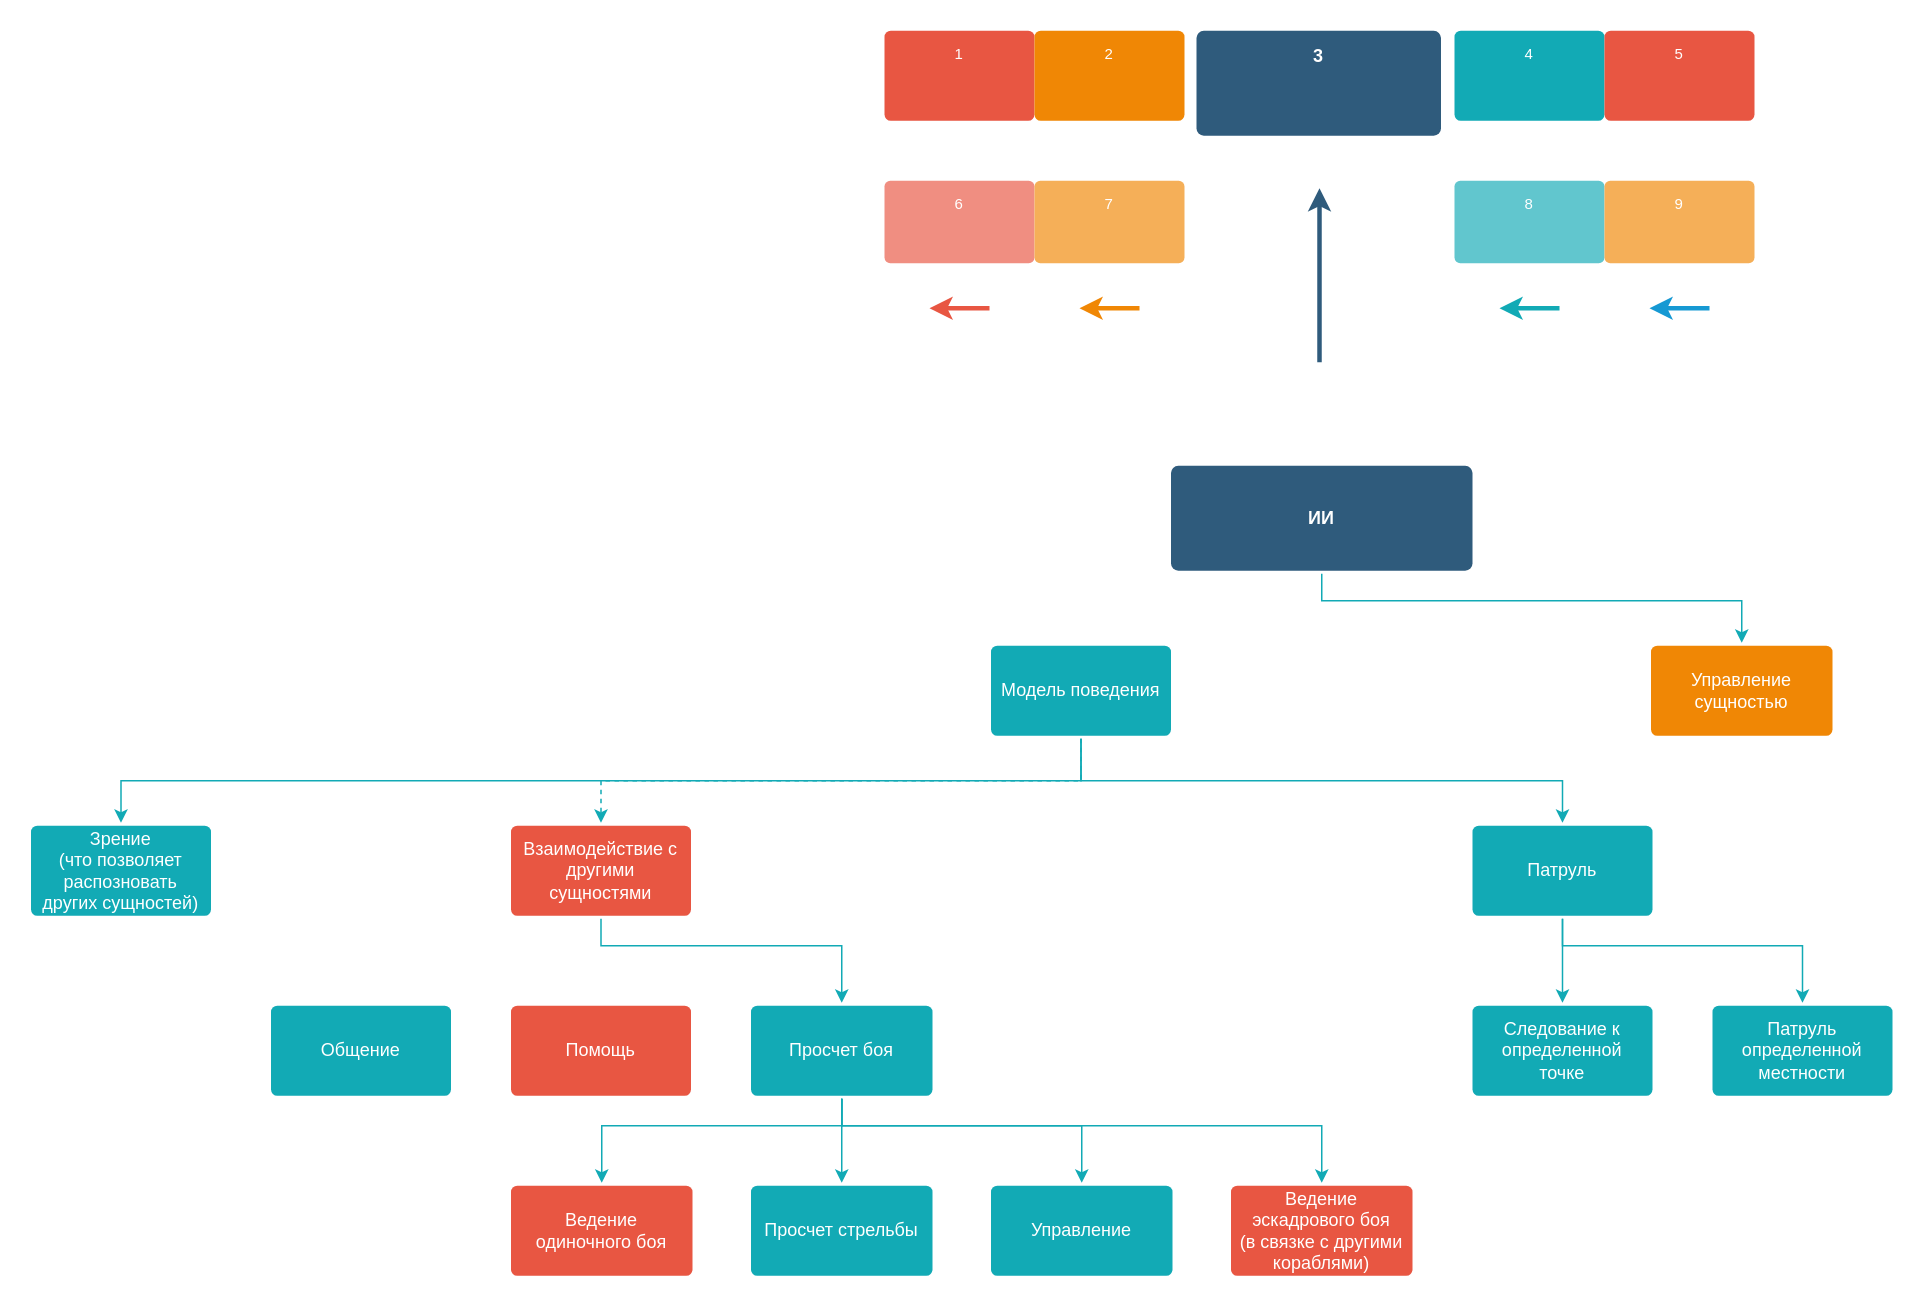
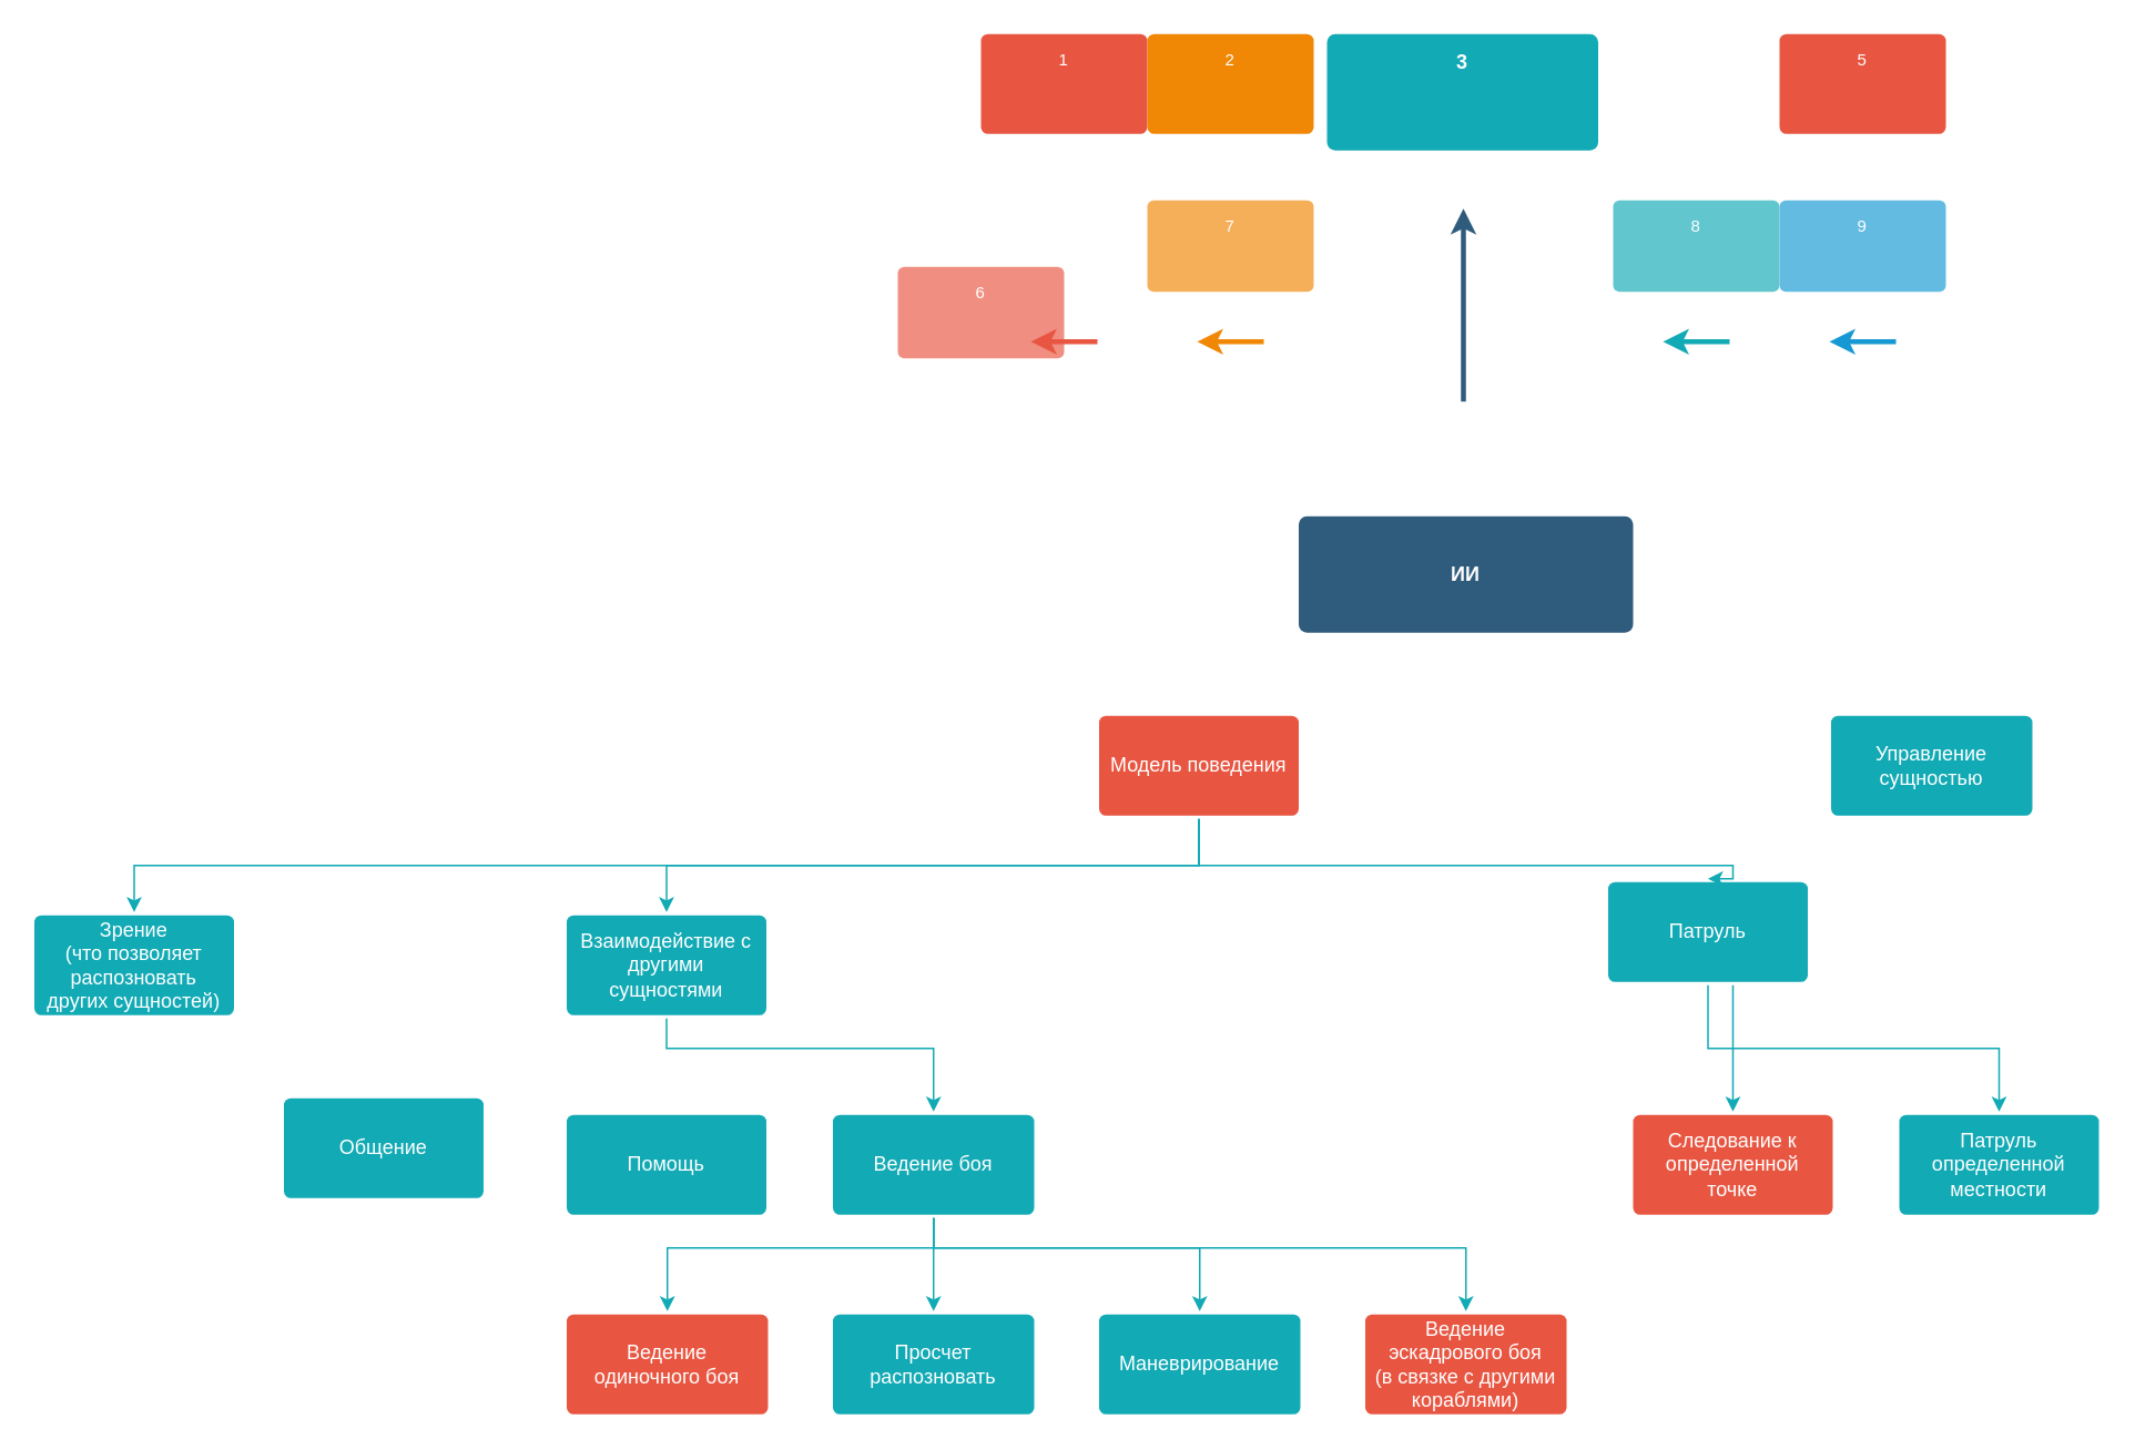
- <mxCell id="4" value="4" style="rounded=1;whiteSpace=wrap;html=1;shadow=0;labelBackgroundColor=none;strokeColor=none;strokeWidth=3;fillColor=#12AAB5;fontFamily=Helvetica;fontSize=10;fontColor=#FFFFFF;align=center;spacing=5;fontStyle=0;arcSize=7;perimeterSpacing=2;verticalAlign=top;" parent="1" vertex="1"><mxGeometry x="969" y="20" width="100" height="60" as="geometry" /></mxCell>
- <mxCell id="6" value="3" style="rounded=1;whiteSpace=wrap;html=1;shadow=0;labelBackgroundColor=none;strokeColor=none;strokeWidth=3;fillColor=#2F5B7C;fontFamily=Helvetica;fontSize=12;fontColor=#FFFFFF;align=center;fontStyle=1;spacing=5;arcSize=7;perimeterSpacing=2;verticalAlign=top;" parent="1" vertex="1"><mxGeometry x="797" y="20" width="163" height="70" as="geometry" /></mxCell>
+ <mxCell id="6" value="3" style="rounded=1;whiteSpace=wrap;html=1;shadow=0;labelBackgroundColor=none;strokeColor=none;strokeWidth=3;fillColor=#12aab5;fontFamily=Helvetica;fontSize=12;fontColor=#FFFFFF;align=center;fontStyle=1;spacing=5;arcSize=7;perimeterSpacing=2;verticalAlign=top;" parent="1" vertex="1"><mxGeometry x="797" y="20" width="163" height="70" as="geometry" /></mxCell>
- <mxCell id="7" value="6" style="rounded=1;whiteSpace=wrap;html=1;shadow=0;labelBackgroundColor=none;strokeColor=none;strokeWidth=3;fillColor=#f08e81;fontFamily=Helvetica;fontSize=10;fontColor=#FFFFFF;align=center;spacing=5;fontStyle=0;arcSize=7;perimeterSpacing=2;verticalAlign=top;" parent="1" vertex="1"><mxGeometry x="589" y="120" width="100" height="55" as="geometry" /></mxCell>
+ <mxCell id="7" value="6" style="rounded=1;whiteSpace=wrap;html=1;shadow=0;labelBackgroundColor=none;strokeColor=none;strokeWidth=3;fillColor=#f08e81;fontFamily=Helvetica;fontSize=10;fontColor=#FFFFFF;align=center;spacing=5;fontStyle=0;arcSize=7;perimeterSpacing=2;verticalAlign=top;" parent="1" vertex="1"><mxGeometry x="539" y="160" width="100" height="55" as="geometry" /></mxCell>
- <mxCell id="10" value="9" style="rounded=1;whiteSpace=wrap;html=1;shadow=0;labelBackgroundColor=none;strokeColor=none;strokeWidth=3;fillColor=#f5af58;fontFamily=Helvetica;fontSize=10;fontColor=#FFFFFF;align=center;spacing=5;arcSize=7;perimeterSpacing=2;fontStyle=0;verticalAlign=top;" parent="1" vertex="1"><mxGeometry x="1069" y="120" width="100" height="55" as="geometry" /></mxCell>
+ <mxCell id="10" value="9" style="rounded=1;whiteSpace=wrap;html=1;shadow=0;labelBackgroundColor=none;strokeColor=none;strokeWidth=3;fillColor=#64BBE2;fontFamily=Helvetica;fontSize=10;fontColor=#FFFFFF;align=center;spacing=5;arcSize=7;perimeterSpacing=2;fontStyle=0;verticalAlign=top;" parent="1" vertex="1"><mxGeometry x="1069" y="120" width="100" height="55" as="geometry" /></mxCell>
- <mxCell id="16" style="edgeStyle=orthogonalEdgeStyle;rounded=0;orthogonalLoop=1;jettySize=auto;html=1;entryX=0.5;entryY=0;entryDx=0;entryDy=0;strokeColor=#12AAB5;" parent="1" source="17" target="18" edge="1"><mxGeometry relative="1" as="geometry"><Array as="points"><mxPoint x="880" y="400" /><mxPoint x="1160" y="400" /></Array></mxGeometry></mxCell>
- <mxCell id="22" value="&lt;font style=&quot;font-size: 12px&quot;&gt;Модель поведения&lt;/font&gt;" style="rounded=1;whiteSpace=wrap;html=1;shadow=0;labelBackgroundColor=none;strokeColor=none;strokeWidth=3;fillColor=#12AAB5;fontFamily=Helvetica;fontSize=10;fontColor=#FFFFFF;align=center;spacing=5;fontStyle=0;arcSize=7;perimeterSpacing=2;verticalAlign=middle;" parent="1" vertex="1"><mxGeometry x="660" y="430" width="120" height="60" as="geometry" /></mxCell>
+ <mxCell id="22" value="&lt;font style=&quot;font-size: 12px&quot;&gt;Модель поведения&lt;/font&gt;" style="rounded=1;whiteSpace=wrap;html=1;shadow=0;labelBackgroundColor=none;strokeColor=none;strokeWidth=3;fillColor=#e85642;fontFamily=Helvetica;fontSize=10;fontColor=#FFFFFF;align=center;spacing=5;fontStyle=0;arcSize=7;perimeterSpacing=2;verticalAlign=middle;" parent="1" vertex="1"><mxGeometry x="660" y="430" width="120" height="60" as="geometry" /></mxCell>
- <mxCell id="18" value="&lt;font style=&quot;font-size: 12px&quot;&gt;Управление сущностью&lt;/font&gt;" style="rounded=1;whiteSpace=wrap;html=1;shadow=0;labelBackgroundColor=none;strokeColor=none;strokeWidth=3;fillColor=#f08705;fontFamily=Helvetica;fontSize=10;fontColor=#FFFFFF;align=center;spacing=5;fontStyle=0;arcSize=7;perimeterSpacing=2;verticalAlign=middle;" parent="1" vertex="1"><mxGeometry x="1100" y="430" width="121" height="60" as="geometry" /></mxCell>
+ <mxCell id="18" value="&lt;font style=&quot;font-size: 12px&quot;&gt;Управление сущностью&lt;/font&gt;" style="rounded=1;whiteSpace=wrap;html=1;shadow=0;labelBackgroundColor=none;strokeColor=none;strokeWidth=3;fillColor=#12AAB5;fontFamily=Helvetica;fontSize=10;fontColor=#FFFFFF;align=center;spacing=5;fontStyle=0;arcSize=7;perimeterSpacing=2;verticalAlign=middle;" parent="1" vertex="1"><mxGeometry x="1100" y="430" width="121" height="60" as="geometry" /></mxCell>
- <mxCell id="20" style="edgeStyle=orthogonalEdgeStyle;rounded=0;orthogonalLoop=1;jettySize=auto;html=1;entryX=0.5;entryY=0;entryDx=0;entryDy=0;strokeColor=#12AAB5;dashed=1;" parent="1" source="22" target="34" edge="1"><mxGeometry relative="1" as="geometry"><Array as="points"><mxPoint x="720" y="520" /><mxPoint x="400" y="520" /></Array></mxGeometry></mxCell>
+ <mxCell id="20" style="edgeStyle=orthogonalEdgeStyle;rounded=0;orthogonalLoop=1;jettySize=auto;html=1;entryX=0.5;entryY=0;entryDx=0;entryDy=0;strokeColor=#12AAB5;" parent="1" source="22" target="34" edge="1"><mxGeometry relative="1" as="geometry"><Array as="points"><mxPoint x="720" y="520" /><mxPoint x="400" y="520" /></Array></mxGeometry></mxCell>
- <mxCell id="34" value="&lt;span style=&quot;font-size: 12px&quot;&gt;Взаимодействие с другими сущностями&lt;/span&gt;" style="rounded=1;whiteSpace=wrap;html=1;shadow=0;labelBackgroundColor=none;strokeColor=none;strokeWidth=3;fillColor=#e85642;fontFamily=Helvetica;fontSize=10;fontColor=#FFFFFF;align=center;spacing=5;fontStyle=0;arcSize=7;perimeterSpacing=2;verticalAlign=middle;" parent="1" vertex="1"><mxGeometry x="340" y="550" width="120" height="60" as="geometry" /></mxCell>
+ <mxCell id="34" value="&lt;span style=&quot;font-size: 12px&quot;&gt;Взаимодействие с другими сущностями&lt;/span&gt;" style="rounded=1;whiteSpace=wrap;html=1;shadow=0;labelBackgroundColor=none;strokeColor=none;strokeWidth=3;fillColor=#12AAB5;fontFamily=Helvetica;fontSize=10;fontColor=#FFFFFF;align=center;spacing=5;fontStyle=0;arcSize=7;perimeterSpacing=2;verticalAlign=middle;" parent="1" vertex="1"><mxGeometry x="340" y="550" width="120" height="60" as="geometry" /></mxCell>
- <mxCell id="25" value="&lt;font style=&quot;font-size: 12px&quot;&gt;Патруль&lt;/font&gt;" style="rounded=1;whiteSpace=wrap;html=1;shadow=0;labelBackgroundColor=none;strokeColor=none;strokeWidth=3;fillColor=#12AAB5;fontFamily=Helvetica;fontSize=10;fontColor=#FFFFFF;align=center;spacing=5;fontStyle=0;arcSize=7;perimeterSpacing=2;verticalAlign=middle;" parent="1" vertex="1"><mxGeometry x="981" y="550" width="120" height="60" as="geometry" /></mxCell>
+ <mxCell id="25" value="&lt;font style=&quot;font-size: 12px&quot;&gt;Патруль&lt;/font&gt;" style="rounded=1;whiteSpace=wrap;html=1;shadow=0;labelBackgroundColor=none;strokeColor=none;strokeWidth=3;fillColor=#12AAB5;fontFamily=Helvetica;fontSize=10;fontColor=#FFFFFF;align=center;spacing=5;fontStyle=0;arcSize=7;perimeterSpacing=2;verticalAlign=middle;" parent="1" vertex="1"><mxGeometry x="966" y="530" width="120" height="60" as="geometry" /></mxCell>
- <mxCell id="36" value="&lt;span style=&quot;font-size: 12px&quot;&gt;Общение&lt;/span&gt;" style="rounded=1;whiteSpace=wrap;html=1;shadow=0;labelBackgroundColor=none;strokeColor=none;strokeWidth=3;fillColor=#12AAB5;fontFamily=Helvetica;fontSize=10;fontColor=#FFFFFF;align=center;spacing=5;fontStyle=0;arcSize=7;perimeterSpacing=2;verticalAlign=middle;" parent="1" vertex="1"><mxGeometry x="180" y="670" width="120" height="60" as="geometry" /></mxCell>
+ <mxCell id="36" value="&lt;span style=&quot;font-size: 12px&quot;&gt;Общение&lt;/span&gt;" style="rounded=1;whiteSpace=wrap;html=1;shadow=0;labelBackgroundColor=none;strokeColor=none;strokeWidth=3;fillColor=#12AAB5;fontFamily=Helvetica;fontSize=10;fontColor=#FFFFFF;align=center;spacing=5;fontStyle=0;arcSize=7;perimeterSpacing=2;verticalAlign=middle;" parent="1" vertex="1"><mxGeometry x="170" y="660" width="120" height="60" as="geometry" /></mxCell>
- <mxCell id="35" value="&lt;span style=&quot;font-size: 12px&quot;&gt;Помощь&lt;/span&gt;" style="rounded=1;whiteSpace=wrap;html=1;shadow=0;labelBackgroundColor=none;strokeColor=none;strokeWidth=3;fillColor=#e85642;fontFamily=Helvetica;fontSize=10;fontColor=#FFFFFF;align=center;spacing=5;fontStyle=0;arcSize=7;perimeterSpacing=2;verticalAlign=middle;" parent="1" vertex="1"><mxGeometry x="340" y="670" width="120" height="60" as="geometry" /></mxCell>
+ <mxCell id="35" value="&lt;span style=&quot;font-size: 12px&quot;&gt;Помощь&lt;/span&gt;" style="rounded=1;whiteSpace=wrap;html=1;shadow=0;labelBackgroundColor=none;strokeColor=none;strokeWidth=3;fillColor=#12AAB5;fontFamily=Helvetica;fontSize=10;fontColor=#FFFFFF;align=center;spacing=5;fontStyle=0;arcSize=7;perimeterSpacing=2;verticalAlign=middle;" parent="1" vertex="1"><mxGeometry x="340" y="670" width="120" height="60" as="geometry" /></mxCell>
- <mxCell id="30" value="&lt;span style=&quot;font-size: 12px&quot;&gt;Просчет боя&lt;/span&gt;" style="rounded=1;whiteSpace=wrap;html=1;shadow=0;labelBackgroundColor=none;strokeColor=none;strokeWidth=3;fillColor=#12AAB5;fontFamily=Helvetica;fontSize=10;fontColor=#FFFFFF;align=center;spacing=5;fontStyle=0;arcSize=7;perimeterSpacing=2;verticalAlign=middle;" parent="1" vertex="1"><mxGeometry x="500" y="670" width="121" height="60" as="geometry" /></mxCell>
+ <mxCell id="30" value="&lt;span style=&quot;font-size: 12px&quot;&gt;Ведение боя&lt;/span&gt;" style="rounded=1;whiteSpace=wrap;html=1;shadow=0;labelBackgroundColor=none;strokeColor=none;strokeWidth=3;fillColor=#12AAB5;fontFamily=Helvetica;fontSize=10;fontColor=#FFFFFF;align=center;spacing=5;fontStyle=0;arcSize=7;perimeterSpacing=2;verticalAlign=middle;" parent="1" vertex="1"><mxGeometry x="500" y="670" width="121" height="60" as="geometry" /></mxCell>
- <mxCell id="31" value="&lt;font style=&quot;font-size: 12px&quot;&gt;Следование к определенной точке&lt;/font&gt;" style="rounded=1;whiteSpace=wrap;html=1;shadow=0;labelBackgroundColor=none;strokeColor=none;strokeWidth=3;fillColor=#12AAB5;fontFamily=Helvetica;fontSize=10;fontColor=#FFFFFF;align=center;spacing=5;fontStyle=0;arcSize=7;perimeterSpacing=2;verticalAlign=middle;" parent="1" vertex="1"><mxGeometry x="981" y="670" width="120" height="60" as="geometry" /></mxCell>
+ <mxCell id="31" value="&lt;font style=&quot;font-size: 12px&quot;&gt;Следование к определенной точке&lt;/font&gt;" style="rounded=1;whiteSpace=wrap;html=1;shadow=0;labelBackgroundColor=none;strokeColor=none;strokeWidth=3;fillColor=#e85642;fontFamily=Helvetica;fontSize=10;fontColor=#FFFFFF;align=center;spacing=5;fontStyle=0;arcSize=7;perimeterSpacing=2;verticalAlign=middle;" parent="1" vertex="1"><mxGeometry x="981" y="670" width="120" height="60" as="geometry" /></mxCell>
- <mxCell id="38" value="&lt;span style=&quot;font-size: 12px&quot;&gt;Просчет стрельбы&lt;/span&gt;" style="rounded=1;whiteSpace=wrap;html=1;shadow=0;labelBackgroundColor=none;strokeColor=none;strokeWidth=3;fillColor=#12AAB5;fontFamily=Helvetica;fontSize=10;fontColor=#FFFFFF;align=center;spacing=5;fontStyle=0;arcSize=7;perimeterSpacing=2;verticalAlign=middle;" parent="1" vertex="1"><mxGeometry x="500" y="790" width="121" height="60" as="geometry" /></mxCell>
+ <mxCell id="38" value="&lt;span style=&quot;font-size: 12px&quot;&gt;Просчет распозновать&lt;/span&gt;" style="rounded=1;whiteSpace=wrap;html=1;shadow=0;labelBackgroundColor=none;strokeColor=none;strokeWidth=3;fillColor=#12AAB5;fontFamily=Helvetica;fontSize=10;fontColor=#FFFFFF;align=center;spacing=5;fontStyle=0;arcSize=7;perimeterSpacing=2;verticalAlign=middle;" parent="1" vertex="1"><mxGeometry x="500" y="790" width="121" height="60" as="geometry" /></mxCell>
- <mxCell id="39" value="&lt;span style=&quot;font-size: 12px&quot;&gt;Управление&lt;/span&gt;" style="rounded=1;whiteSpace=wrap;html=1;shadow=0;labelBackgroundColor=none;strokeColor=none;strokeWidth=3;fillColor=#12AAB5;fontFamily=Helvetica;fontSize=10;fontColor=#FFFFFF;align=center;spacing=5;fontStyle=0;arcSize=7;perimeterSpacing=2;verticalAlign=middle;" parent="1" vertex="1"><mxGeometry x="660" y="790" width="121" height="60" as="geometry" /></mxCell>
+ <mxCell id="39" value="&lt;span style=&quot;font-size: 12px&quot;&gt;Маневрирование&lt;/span&gt;" style="rounded=1;whiteSpace=wrap;html=1;shadow=0;labelBackgroundColor=none;strokeColor=none;strokeWidth=3;fillColor=#12AAB5;fontFamily=Helvetica;fontSize=10;fontColor=#FFFFFF;align=center;spacing=5;fontStyle=0;arcSize=7;perimeterSpacing=2;verticalAlign=middle;" parent="1" vertex="1"><mxGeometry x="660" y="790" width="121" height="60" as="geometry" /></mxCell>
